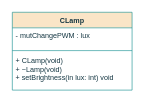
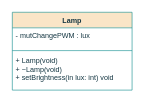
- <mxCell id="2" value="CLamp" style="swimlane;fontStyle=1;align=center;verticalAlign=top;childLayout=stackLayout;horizontal=1;startSize=26;horizontalStack=0;resizeParent=1;resizeParentMax=0;resizeLast=0;collapsible=1;marginBottom=0;fillColor=#FAE5C7;strokeColor=#0F8B8D;fontColor=#143642;" vertex="1" parent="1"><mxGeometry x="20" y="20" width="200" height="130" as="geometry" /></mxCell>
+ <mxCell id="2" value="Lamp" style="swimlane;fontStyle=1;align=center;verticalAlign=top;childLayout=stackLayout;horizontal=1;startSize=26;horizontalStack=0;resizeParent=1;resizeParentMax=0;resizeLast=0;collapsible=1;marginBottom=0;fillColor=#FAE5C7;strokeColor=#0F8B8D;fontColor=#143642;" vertex="1" parent="1"><mxGeometry x="20" y="20" width="200" height="130" as="geometry" /></mxCell>
- <mxCell id="5" value="+ CLamp(void)&#10;+ ~Lamp(void)&#10;+ setBrightness(in lux: int) void&#10;&#10;" style="text;strokeColor=none;fillColor=none;align=left;verticalAlign=top;spacingLeft=4;spacingRight=4;overflow=hidden;rotatable=0;points=[[0,0.5],[1,0.5]];portConstraint=eastwest;fontColor=#143642;" vertex="1" parent="2"><mxGeometry y="68" width="200" height="62" as="geometry" /></mxCell>
+ <mxCell id="5" value="+ Lamp(void)&#10;+ ~Lamp(void)&#10;+ setBrightness(in lux: int) void&#10;&#10;" style="text;strokeColor=none;fillColor=none;align=left;verticalAlign=top;spacingLeft=4;spacingRight=4;overflow=hidden;rotatable=0;points=[[0,0.5],[1,0.5]];portConstraint=eastwest;fontColor=#143642;" vertex="1" parent="2"><mxGeometry y="68" width="200" height="62" as="geometry" /></mxCell>
